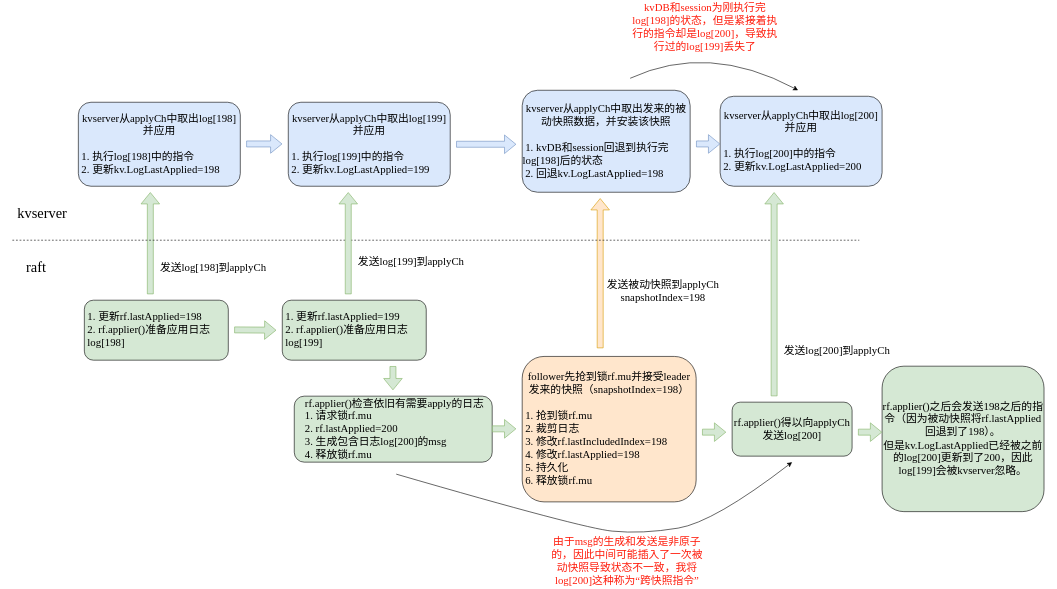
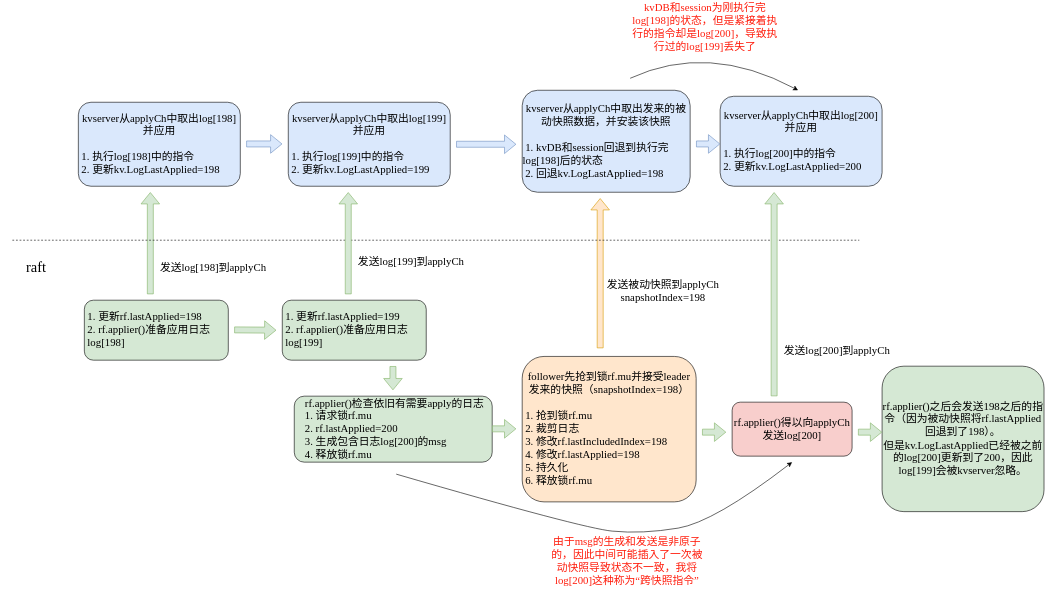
- <mxCell id="3" value="&lt;font face=&quot;Comic Sans MS&quot; style=&quot;font-size: 24px;&quot;&gt;kvserver&lt;/font&gt;" style="text;html=1;strokeColor=none;fillColor=none;align=center;verticalAlign=middle;whiteSpace=wrap;rounded=0;" parent="1" vertex="1"><mxGeometry x="40" y="340" width="60" height="30" as="geometry" /></mxCell>
- <mxCell id="7" value="&lt;font face=&quot;Comic Sans MS&quot; style=&quot;font-size: 18px;&quot;&gt;rf.applier()得以向applyCh发送log[200]&lt;br&gt;&lt;/font&gt;" style="rounded=1;whiteSpace=wrap;html=1;strokeColor=#000000;fillColor=#d5e8d4;" parent="1" vertex="1"><mxGeometry x="1220" y="670" width="200" height="90" as="geometry" /></mxCell>
+ <mxCell id="7" value="&lt;font face=&quot;Comic Sans MS&quot; style=&quot;font-size: 18px;&quot;&gt;rf.applier()得以向applyCh发送log[200]&lt;br&gt;&lt;/font&gt;" style="rounded=1;whiteSpace=wrap;html=1;strokeColor=#000000;fillColor=#f8cecc;" parent="1" vertex="1"><mxGeometry x="1220" y="670" width="200" height="90" as="geometry" /></mxCell>
